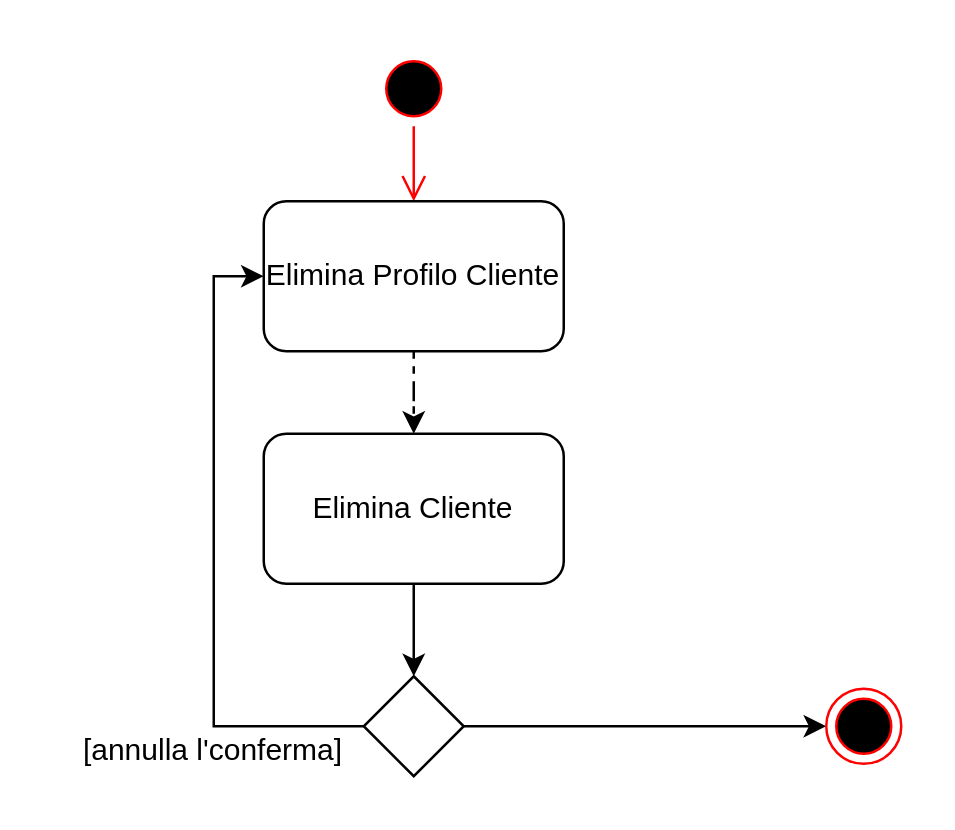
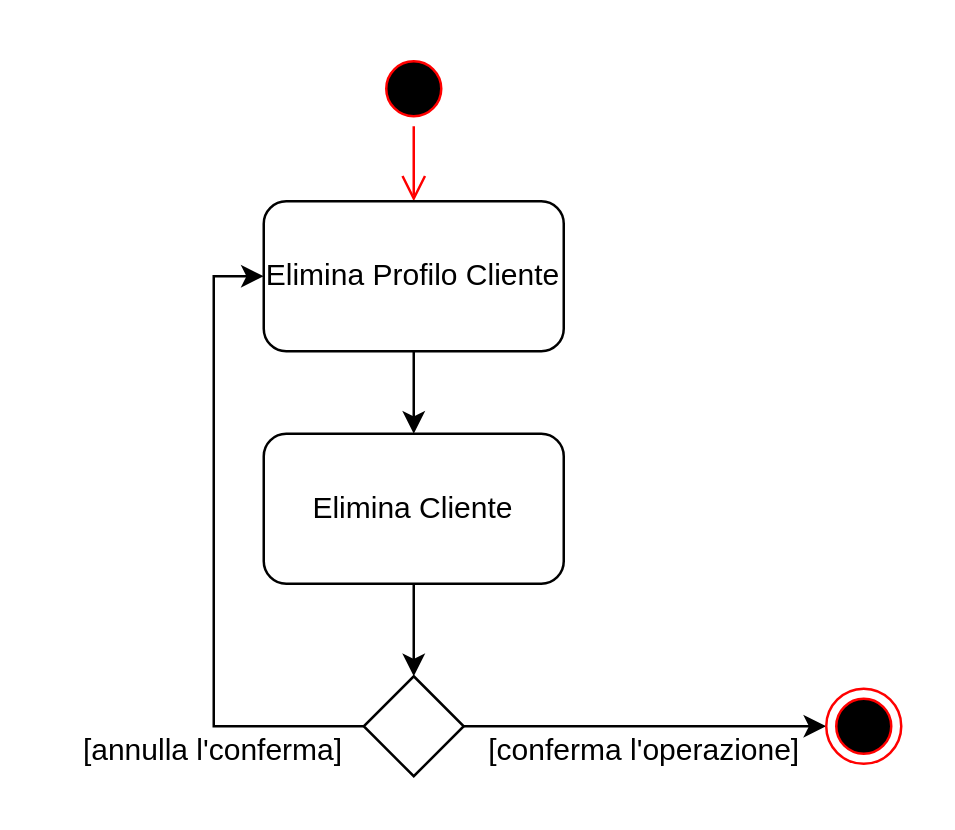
- <mxCell id="4" value="" style="edgeStyle=orthogonalEdgeStyle;rounded=0;orthogonalLoop=1;jettySize=auto;html=1;dashed=1;" edge="1" parent="1" source="5" target="7"><mxGeometry relative="1" as="geometry" /></mxCell>
+ <mxCell id="4" value="" style="edgeStyle=orthogonalEdgeStyle;rounded=0;orthogonalLoop=1;jettySize=auto;html=1;" edge="1" parent="1" source="5" target="7"><mxGeometry relative="1" as="geometry" /></mxCell>
+ <mxCell id="13" value="[conferma l'operazione]" style="text;html=1;strokeColor=none;fillColor=none;align=center;verticalAlign=middle;whiteSpace=wrap;rounded=0;" vertex="1" parent="1"><mxGeometry x="185" y="290" width="145" height="20" as="geometry" /></mxCell>
